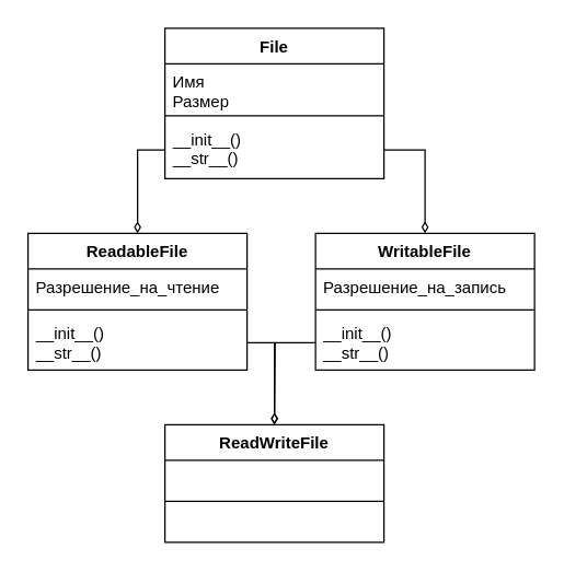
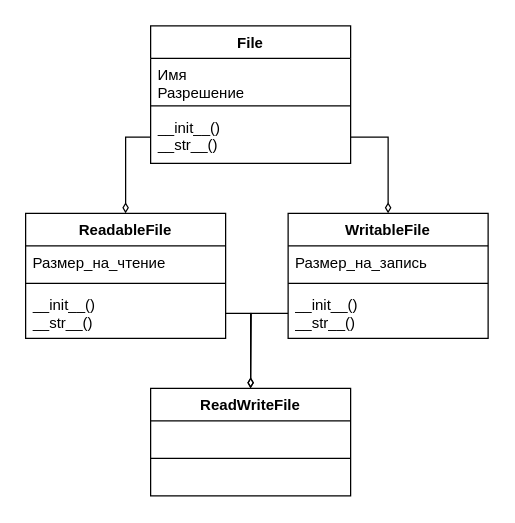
- <mxCell id="3" value="Имя&lt;br&gt;Размер" style="text;strokeColor=none;fillColor=none;align=left;verticalAlign=top;spacingLeft=4;spacingRight=4;overflow=hidden;rotatable=0;points=[[0,0.5],[1,0.5]];portConstraint=eastwest;whiteSpace=wrap;html=1;" vertex="1" parent="2"><mxGeometry y="26" width="160" height="34" as="geometry" /></mxCell>
+ <mxCell id="3" value="Имя&lt;br&gt;Разрешение" style="text;strokeColor=none;fillColor=none;align=left;verticalAlign=top;spacingLeft=4;spacingRight=4;overflow=hidden;rotatable=0;points=[[0,0.5],[1,0.5]];portConstraint=eastwest;whiteSpace=wrap;html=1;" vertex="1" parent="2"><mxGeometry y="26" width="160" height="34" as="geometry" /></mxCell>
- <mxCell id="7" value="Разрешение_на_чтение" style="text;strokeColor=none;fillColor=none;align=left;verticalAlign=top;spacingLeft=4;spacingRight=4;overflow=hidden;rotatable=0;points=[[0,0.5],[1,0.5]];portConstraint=eastwest;whiteSpace=wrap;html=1;" vertex="1" parent="6"><mxGeometry y="26" width="160" height="26" as="geometry" /></mxCell>
+ <mxCell id="7" value="Размер_на_чтение" style="text;strokeColor=none;fillColor=none;align=left;verticalAlign=top;spacingLeft=4;spacingRight=4;overflow=hidden;rotatable=0;points=[[0,0.5],[1,0.5]];portConstraint=eastwest;whiteSpace=wrap;html=1;" vertex="1" parent="6"><mxGeometry y="26" width="160" height="26" as="geometry" /></mxCell>
- <mxCell id="11" value="Разрешение_на_запись" style="text;strokeColor=none;fillColor=none;align=left;verticalAlign=top;spacingLeft=4;spacingRight=4;overflow=hidden;rotatable=0;points=[[0,0.5],[1,0.5]];portConstraint=eastwest;whiteSpace=wrap;html=1;" vertex="1" parent="10"><mxGeometry y="26" width="160" height="26" as="geometry" /></mxCell>
+ <mxCell id="11" value="Размер_на_запись" style="text;strokeColor=none;fillColor=none;align=left;verticalAlign=top;spacingLeft=4;spacingRight=4;overflow=hidden;rotatable=0;points=[[0,0.5],[1,0.5]];portConstraint=eastwest;whiteSpace=wrap;html=1;" vertex="1" parent="10"><mxGeometry y="26" width="160" height="26" as="geometry" /></mxCell>
